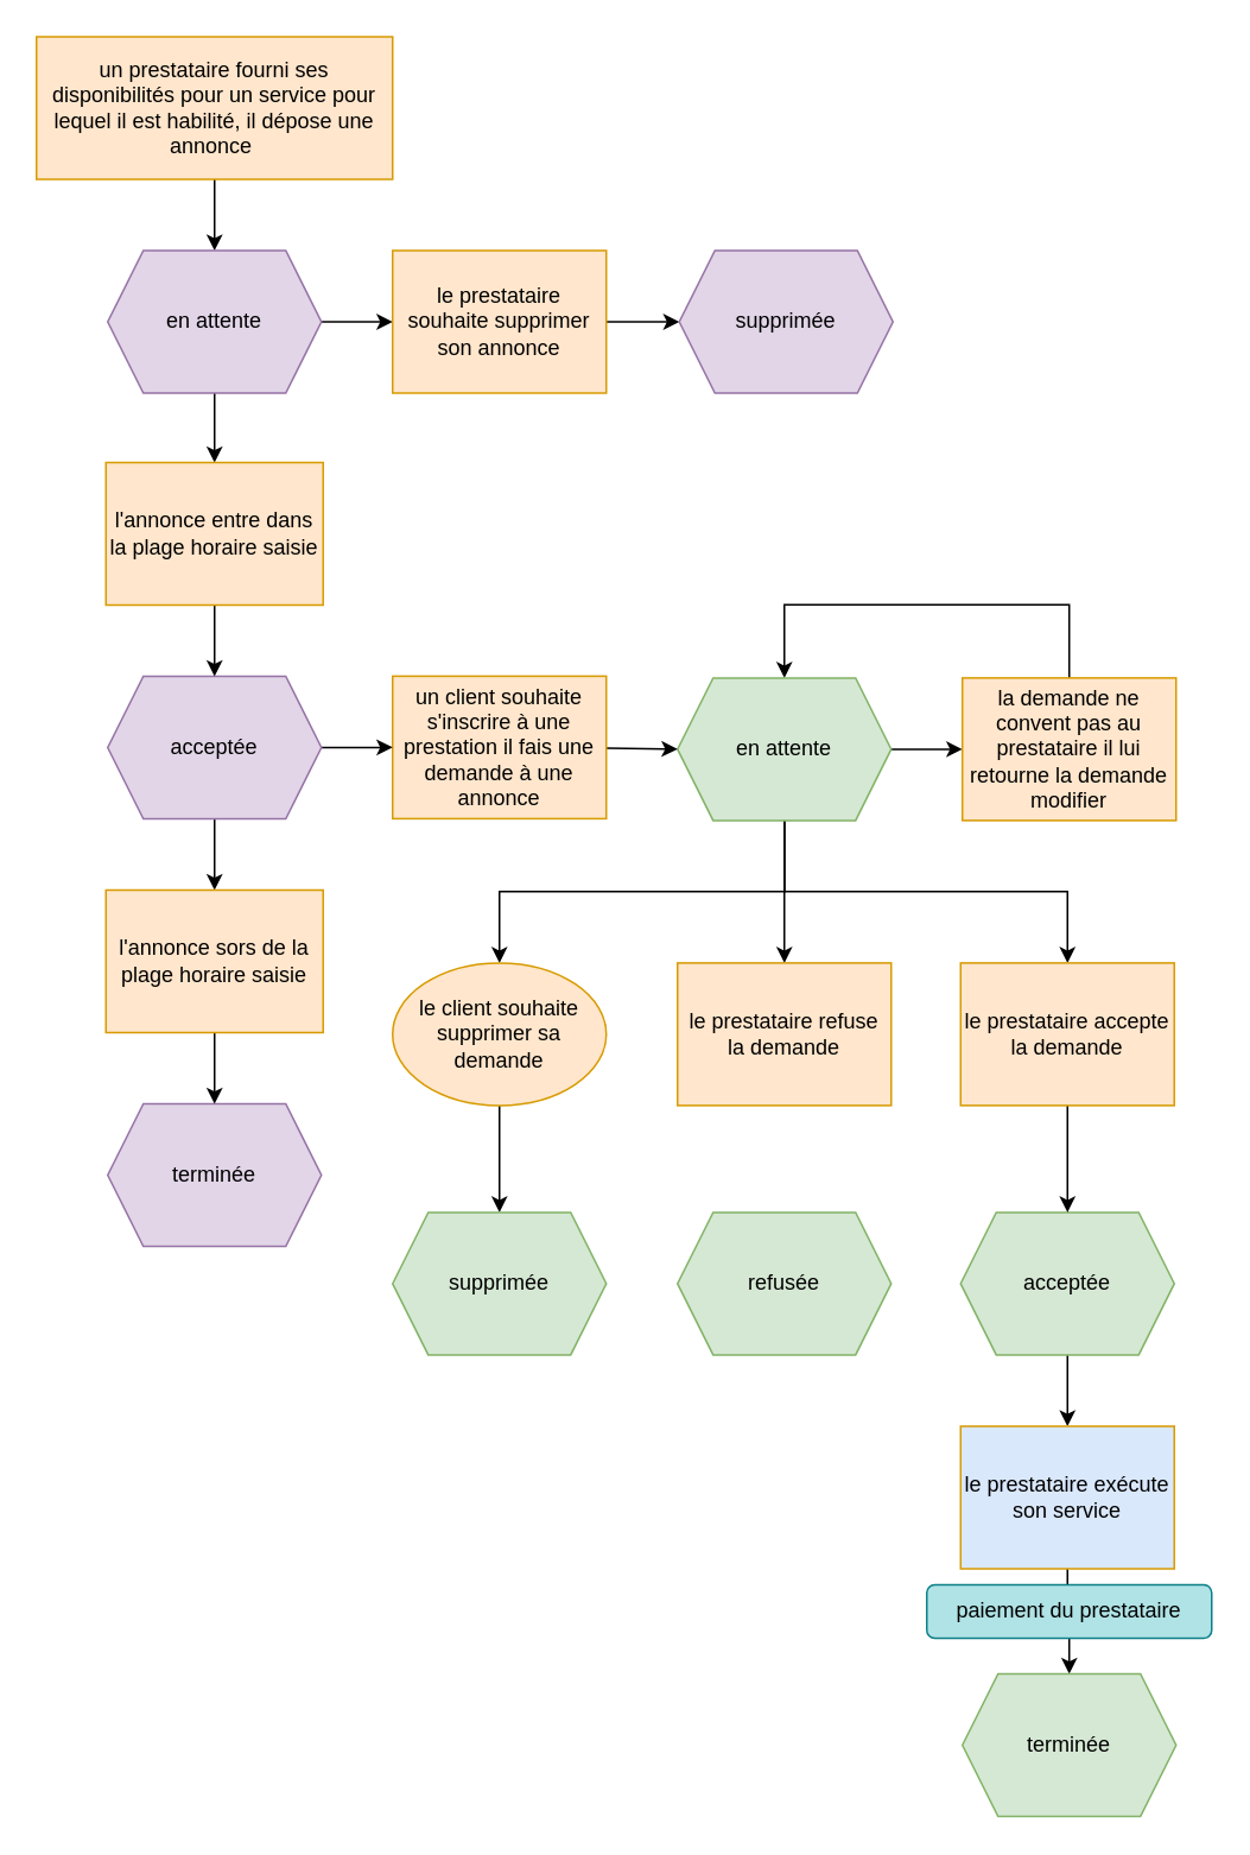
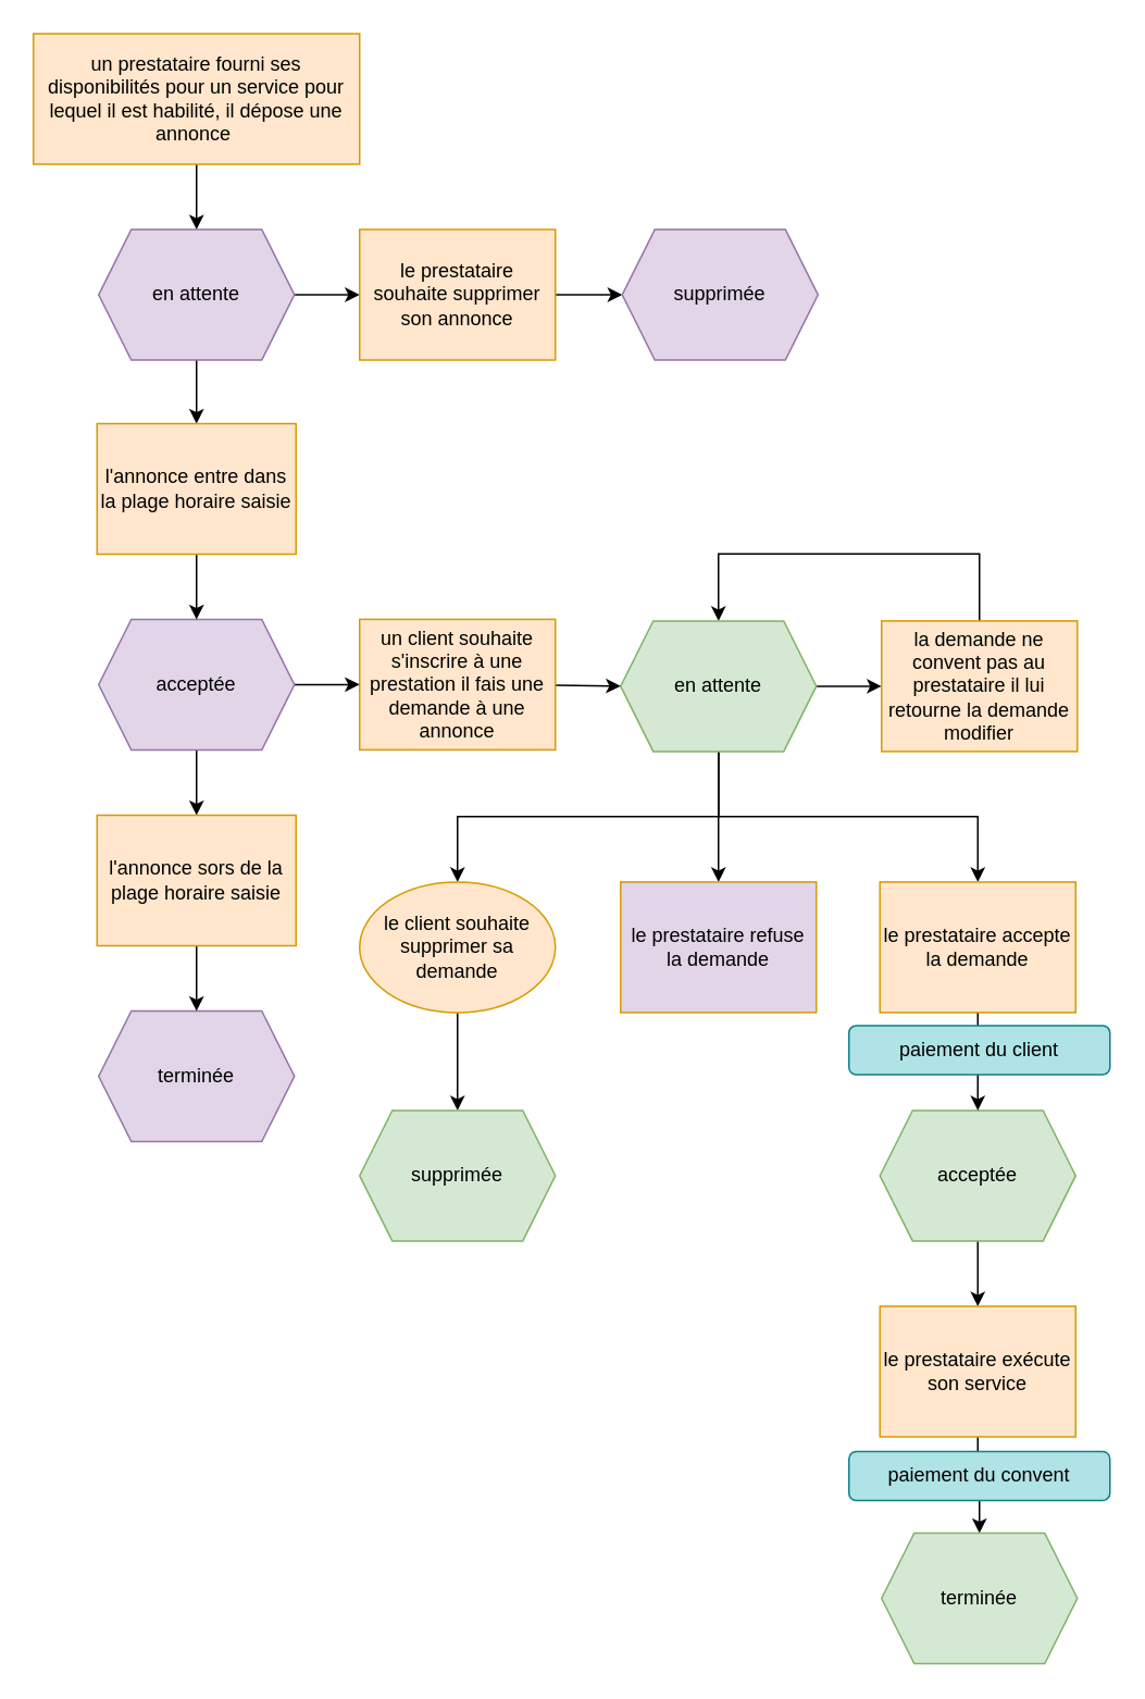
- <mxCell id="14" value="le prestataire refuse&lt;div&gt;la demande&lt;/div&gt;" style="rounded=0;whiteSpace=wrap;html=1;fillColor=#ffe6cc;strokeColor=#d79b00;" vertex="1" parent="1"><mxGeometry x="380" y="539.93" width="120" height="80" as="geometry" /></mxCell>
+ <mxCell id="14" value="le prestataire refuse&lt;div&gt;la demande&lt;/div&gt;" style="rounded=0;whiteSpace=wrap;html=1;fillColor=#e1d5e7;strokeColor=#d79b00;" vertex="1" parent="1"><mxGeometry x="380" y="539.93" width="120" height="80" as="geometry" /></mxCell>
+ <mxCell id="29" value="paiement du client" style="rounded=1;whiteSpace=wrap;html=1;fillColor=#b0e3e6;strokeColor=#0e8088;" vertex="1" parent="1"><mxGeometry x="520" y="627.93" width="160" height="30" as="geometry" /></mxCell>
- <mxCell id="30" value="refusée" style="shape=hexagon;perimeter=hexagonPerimeter2;whiteSpace=wrap;html=1;fixedSize=1;fillColor=#d5e8d4;strokeColor=#82b366;" vertex="1" parent="1"><mxGeometry x="380" y="679.93" width="120" height="80" as="geometry" /></mxCell>
- <mxCell id="33" value="le prestataire exécute son service" style="rounded=0;whiteSpace=wrap;html=1;fillColor=#dae8fc;strokeColor=#d79b00;" vertex="1" parent="1"><mxGeometry x="539" y="800" width="120" height="80" as="geometry" /></mxCell>
+ <mxCell id="33" value="le prestataire exécute son service" style="rounded=0;whiteSpace=wrap;html=1;fillColor=#ffe6cc;strokeColor=#d79b00;" vertex="1" parent="1"><mxGeometry x="539" y="800" width="120" height="80" as="geometry" /></mxCell>
- <mxCell id="34" value="paiement du prestataire" style="rounded=1;whiteSpace=wrap;html=1;fillColor=#b0e3e6;strokeColor=#0e8088;" vertex="1" parent="1"><mxGeometry x="520" y="889" width="160" height="30" as="geometry" /></mxCell>
+ <mxCell id="34" value="paiement du convent" style="rounded=1;whiteSpace=wrap;html=1;fillColor=#b0e3e6;strokeColor=#0e8088;" vertex="1" parent="1"><mxGeometry x="520" y="889" width="160" height="30" as="geometry" /></mxCell>
